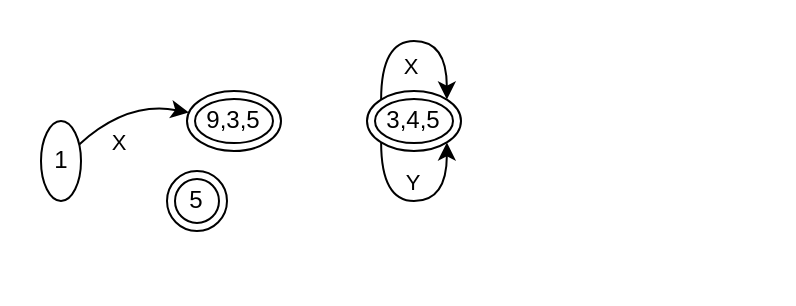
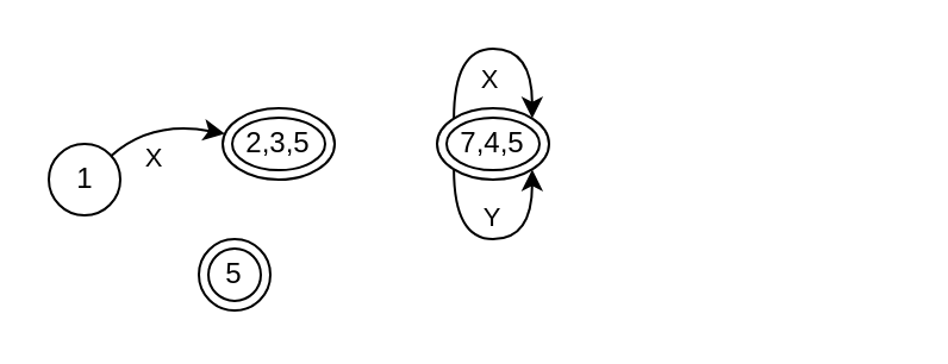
- <mxCell id="4" value="9,3,5" style="ellipse;shape=doubleEllipse;whiteSpace=wrap;html=1;" vertex="1" parent="1"><mxGeometry x="93" y="45" width="47" height="30" as="geometry" /></mxCell>
+ <mxCell id="4" value="2,3,5" style="ellipse;shape=doubleEllipse;whiteSpace=wrap;html=1;" vertex="1" parent="1"><mxGeometry x="93" y="45" width="47" height="30" as="geometry" /></mxCell>
- <mxCell id="6" value="3,4,5" style="ellipse;shape=doubleEllipse;whiteSpace=wrap;html=1;" vertex="1" parent="1"><mxGeometry x="183" y="45" width="47" height="30" as="geometry" /></mxCell>
+ <mxCell id="6" value="7,4,5" style="ellipse;shape=doubleEllipse;whiteSpace=wrap;html=1;" vertex="1" parent="1"><mxGeometry x="183" y="45" width="47" height="30" as="geometry" /></mxCell>
- <mxCell id="2" value="1" style="points=[[0.145,0.145,0],[0.5,0,0],[0.855,0.145,0],[1,0.5,0],[0.855,0.855,0],[0.5,1,0],[0.145,0.855,0],[0,0.5,0]];shape=mxgraph.bpmn.event;html=1;verticalLabelPosition=middle;labelBackgroundColor=#ffffff;verticalAlign=middle;align=center;perimeter=ellipsePerimeter;outlineConnect=0;aspect=fixed;outline=standard;symbol=general;labelPosition=center;" vertex="1" parent="1"><mxGeometry x="20" y="60" width="20" height="40" as="geometry" /></mxCell>
+ <mxCell id="2" value="1" style="points=[[0.145,0.145,0],[0.5,0,0],[0.855,0.145,0],[1,0.5,0],[0.855,0.855,0],[0.5,1,0],[0.145,0.855,0],[0,0.5,0]];shape=mxgraph.bpmn.event;html=1;verticalLabelPosition=middle;labelBackgroundColor=#ffffff;verticalAlign=middle;align=center;perimeter=ellipsePerimeter;outlineConnect=0;aspect=fixed;outline=standard;symbol=general;labelPosition=center;" vertex="1" parent="1"><mxGeometry x="20" y="60" width="30" height="30" as="geometry" /></mxCell>
- <mxCell id="5" value="5" style="ellipse;shape=doubleEllipse;whiteSpace=wrap;html=1;" vertex="1" parent="1"><mxGeometry x="83" y="85" width="30" height="30" as="geometry" /></mxCell>
+ <mxCell id="5" value="5" style="ellipse;shape=doubleEllipse;whiteSpace=wrap;html=1;" vertex="1" parent="1"><mxGeometry x="83" y="100" width="30" height="30" as="geometry" /></mxCell>
